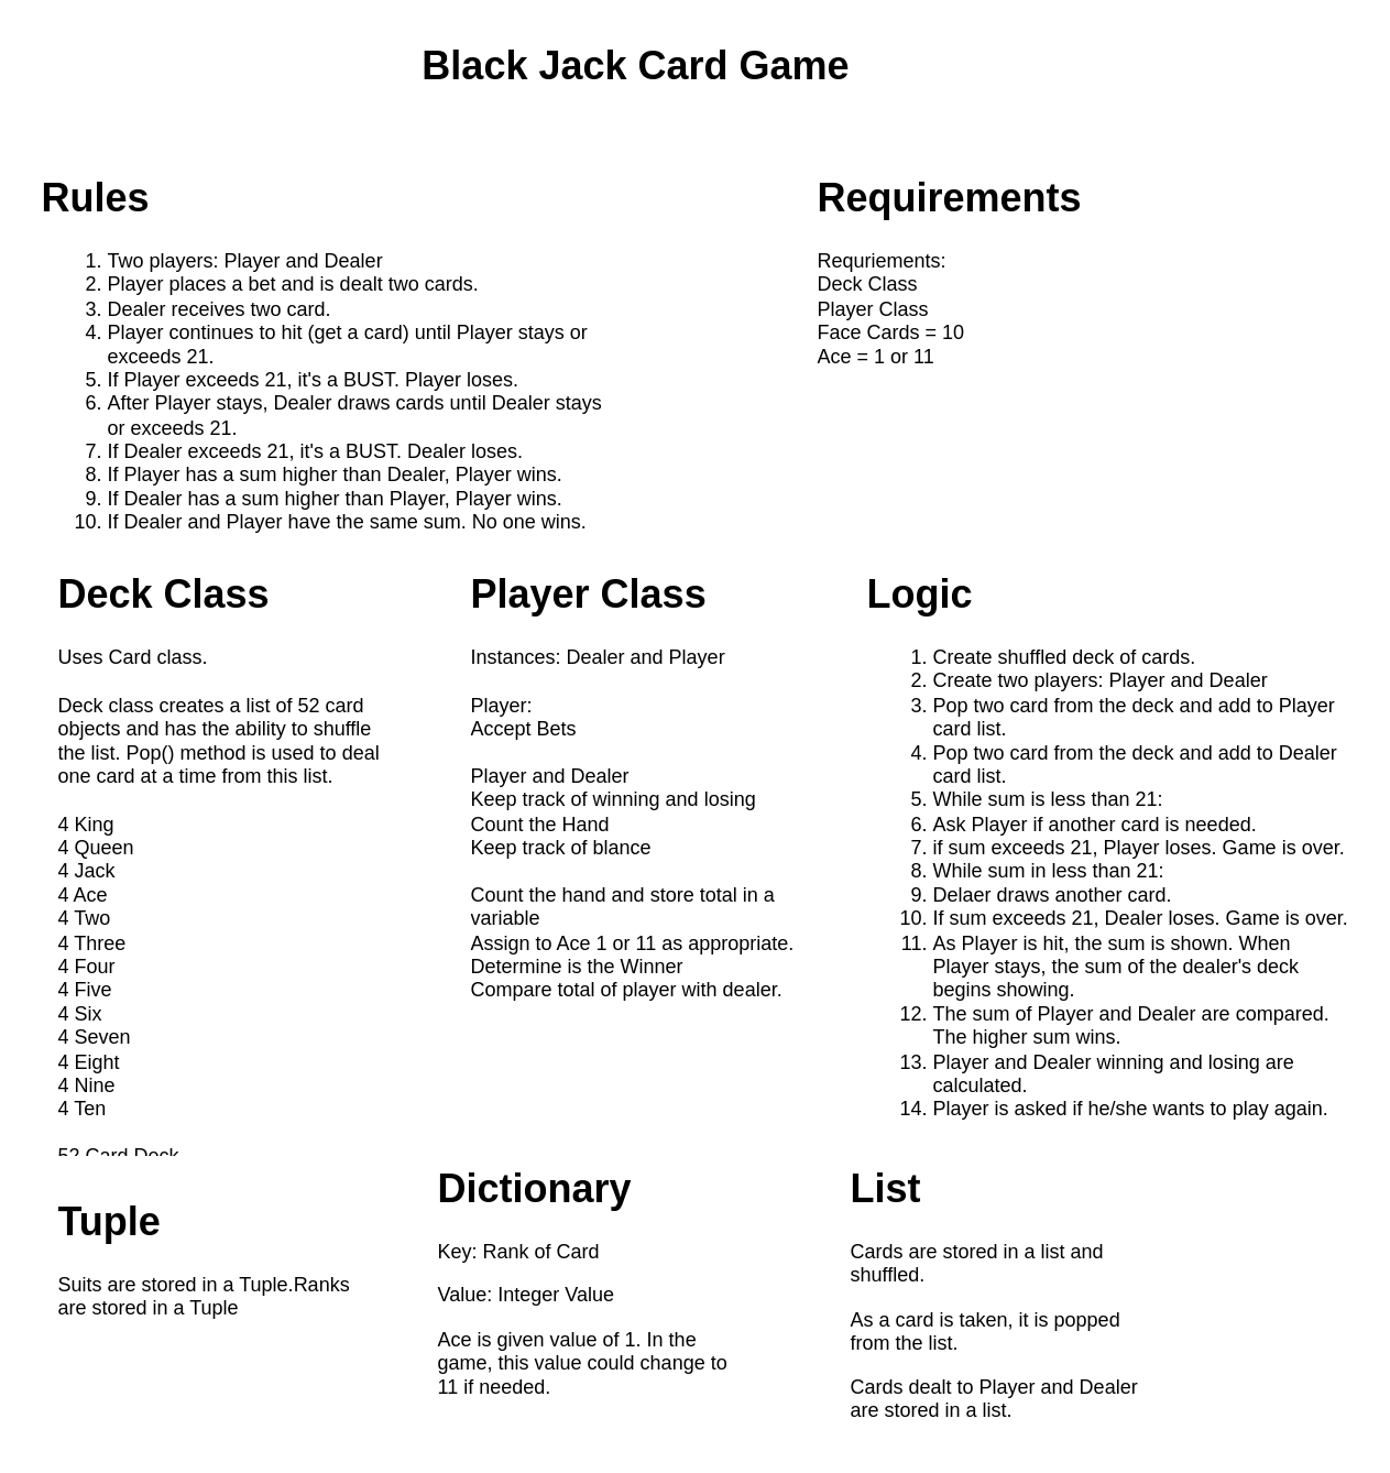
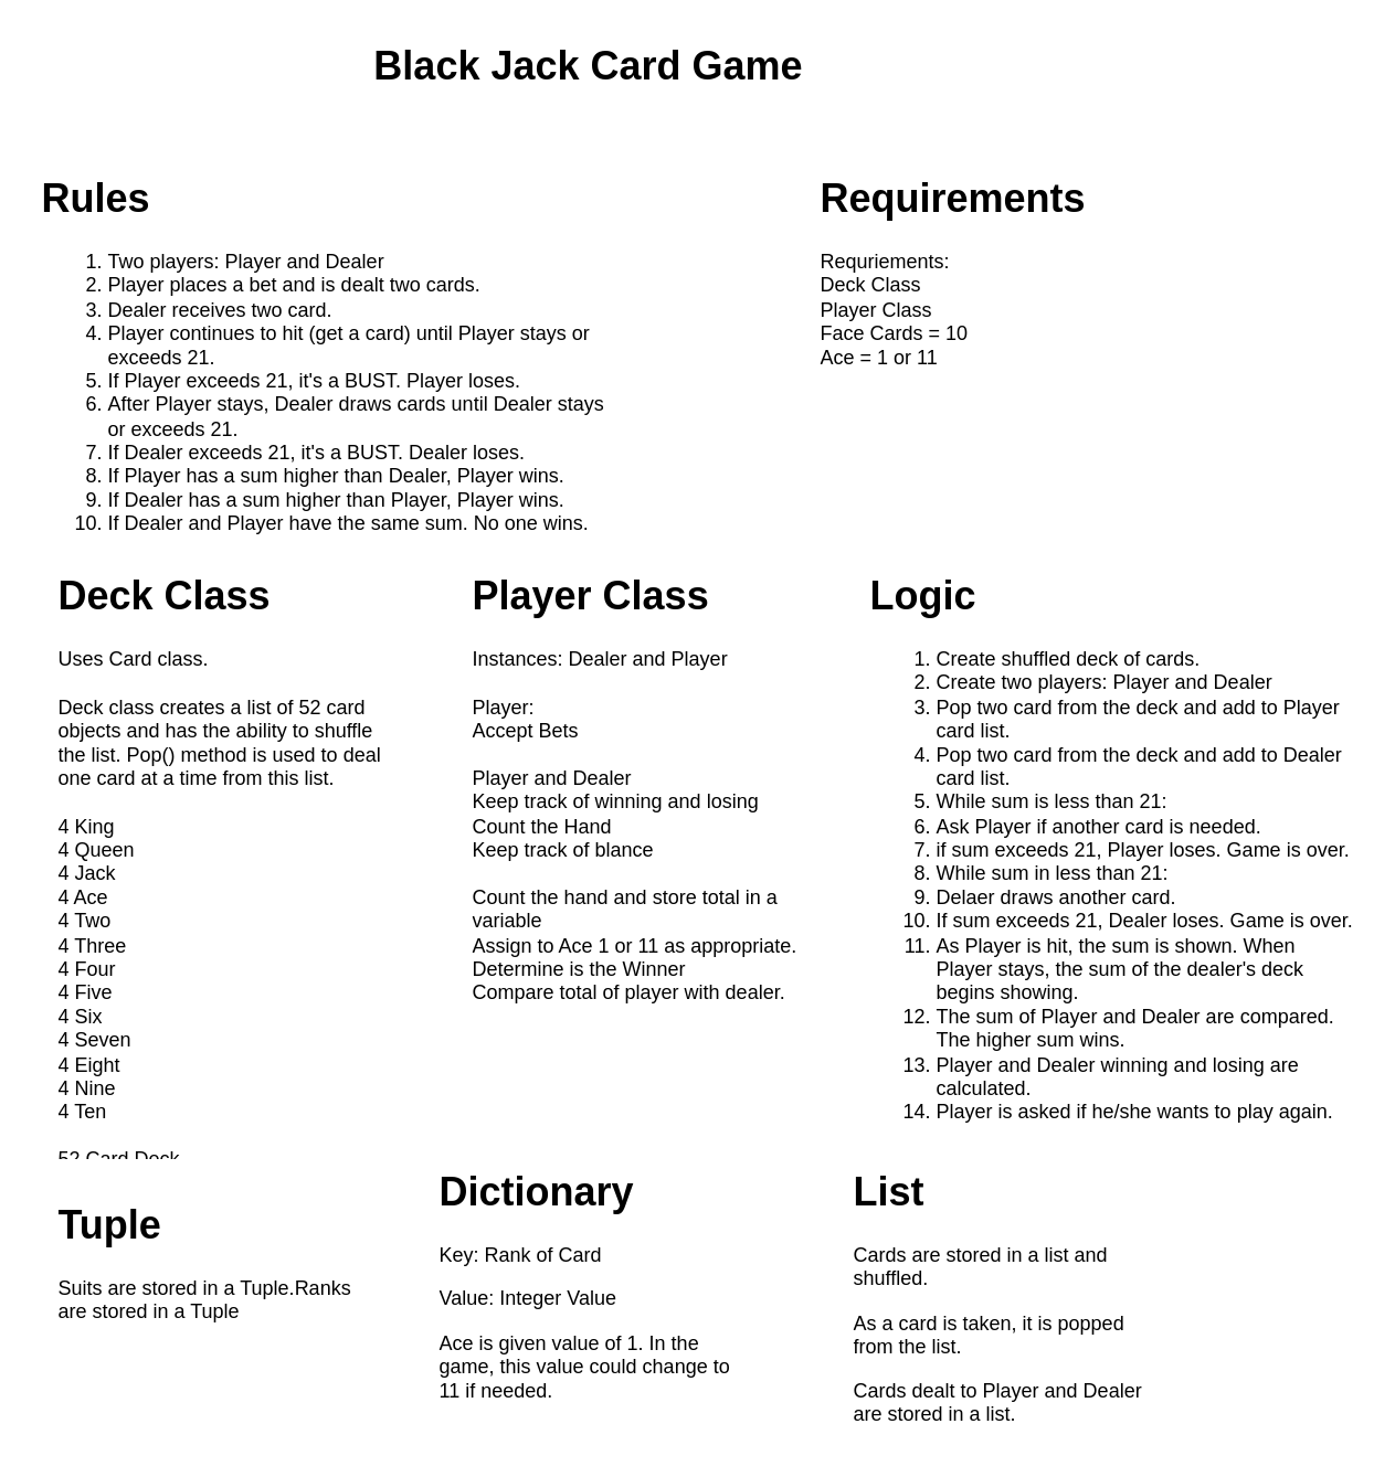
- <mxCell id="10" value="&lt;h1&gt;Black Jack Card Game&lt;/h1&gt;" style="text;html=1;strokeColor=none;fillColor=none;spacing=5;spacingTop=-20;whiteSpace=wrap;overflow=hidden;rounded=0;align=center;" parent="1" vertex="1"><mxGeometry x="125" y="20" width="520" height="40" as="geometry" /></mxCell>
+ <mxCell id="10" value="&lt;h1&gt;Black Jack Card Game&lt;/h1&gt;" style="text;html=1;strokeColor=none;fillColor=none;spacing=5;spacingTop=-20;whiteSpace=wrap;overflow=hidden;rounded=0;align=center;" parent="1" vertex="1"><mxGeometry x="95" y="20" width="520" height="40" as="geometry" /></mxCell>
